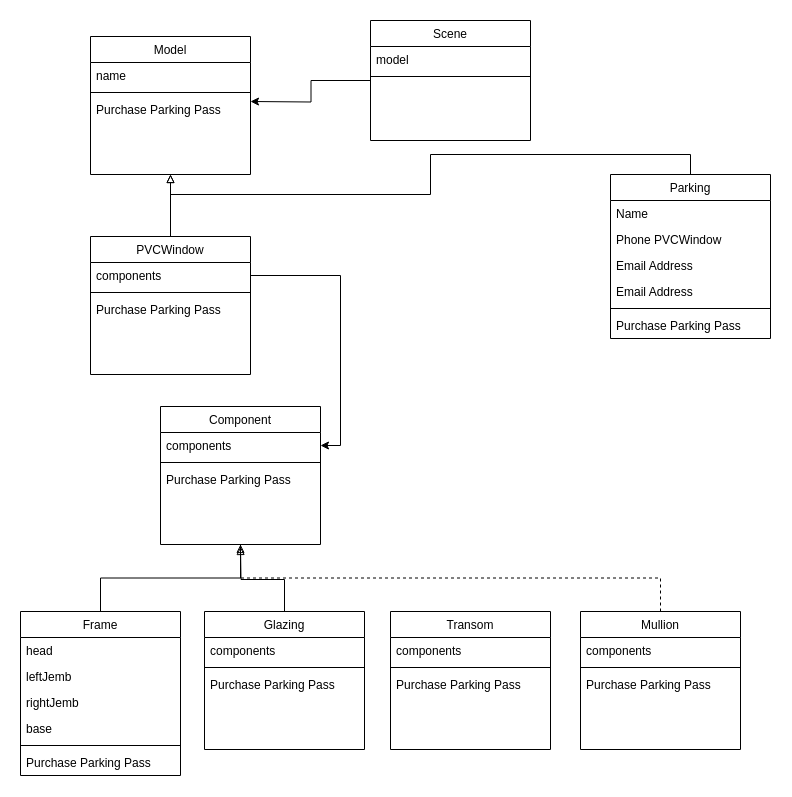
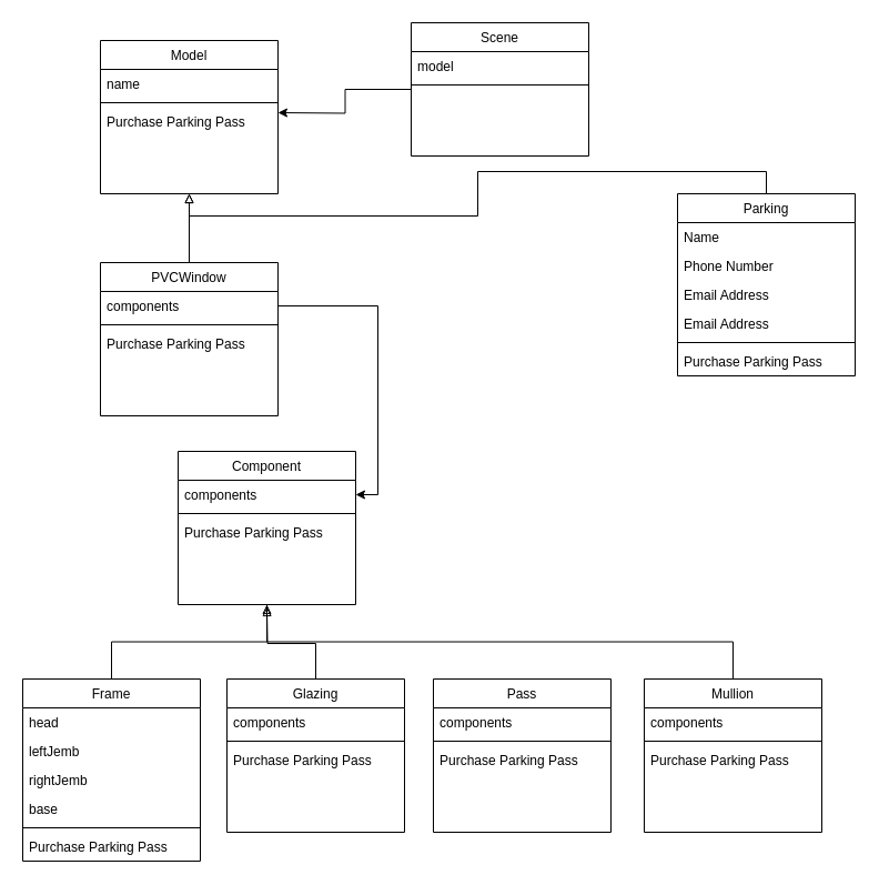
- <mxCell id="17" value="Phone PVCWindow" style="text;align=left;verticalAlign=top;spacingLeft=4;spacingRight=4;overflow=hidden;rotatable=0;points=[[0,0.5],[1,0.5]];portConstraint=eastwest;rounded=0;shadow=0;html=0;" vertex="1" parent="15"><mxGeometry y="52" width="160" height="26" as="geometry" /></mxCell>
+ <mxCell id="17" value="Phone Number" style="text;align=left;verticalAlign=top;spacingLeft=4;spacingRight=4;overflow=hidden;rotatable=0;points=[[0,0.5],[1,0.5]];portConstraint=eastwest;rounded=0;shadow=0;html=0;" vertex="1" parent="15"><mxGeometry y="52" width="160" height="26" as="geometry" /></mxCell>
- <mxCell id="31" style="edgeStyle=orthogonalEdgeStyle;rounded=0;orthogonalLoop=1;jettySize=auto;html=1;exitX=0.5;exitY=0;exitDx=0;exitDy=0;entryX=0.5;entryY=1;entryDx=0;entryDy=0;endArrow=block;endFill=0;dashed=1;" edge="1" parent="1" source="32" target="23"><mxGeometry relative="1" as="geometry" /></mxCell>
+ <mxCell id="31" style="edgeStyle=orthogonalEdgeStyle;rounded=0;orthogonalLoop=1;jettySize=auto;html=1;exitX=0.5;exitY=0;exitDx=0;exitDy=0;entryX=0.5;entryY=1;entryDx=0;entryDy=0;endArrow=block;endFill=0;" edge="1" parent="1" source="32" target="23"><mxGeometry relative="1" as="geometry" /></mxCell>
- <mxCell id="27" value="Transom" style="swimlane;fontStyle=0;align=center;verticalAlign=top;childLayout=stackLayout;horizontal=1;startSize=26;horizontalStack=0;resizeParent=1;resizeLast=0;collapsible=1;marginBottom=0;rounded=0;shadow=0;strokeWidth=1;" vertex="1" parent="1"><mxGeometry x="390" y="611" width="160" height="138" as="geometry"><mxRectangle x="230" y="140" width="160" height="26" as="alternateBounds" /></mxGeometry></mxCell>
+ <mxCell id="27" value="Pass" style="swimlane;fontStyle=0;align=center;verticalAlign=top;childLayout=stackLayout;horizontal=1;startSize=26;horizontalStack=0;resizeParent=1;resizeLast=0;collapsible=1;marginBottom=0;rounded=0;shadow=0;strokeWidth=1;" vertex="1" parent="1"><mxGeometry x="390" y="611" width="160" height="138" as="geometry"><mxRectangle x="230" y="140" width="160" height="26" as="alternateBounds" /></mxGeometry></mxCell>
